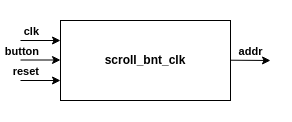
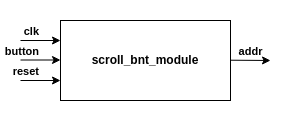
- <mxCell id="2" value="&lt;b&gt;scroll_bnt_clk&lt;/b&gt;" style="rounded=0;whiteSpace=wrap;html=1;fontColor=default;fillColor=none;" vertex="1" parent="1"><mxGeometry x="60" y="20" width="170" height="80" as="geometry" /></mxCell>
+ <mxCell id="2" value="&lt;b&gt;scroll_bnt_module&lt;/b&gt;" style="rounded=0;whiteSpace=wrap;html=1;fontColor=default;fillColor=none;" vertex="1" parent="1"><mxGeometry x="60" y="20" width="170" height="80" as="geometry" /></mxCell>
